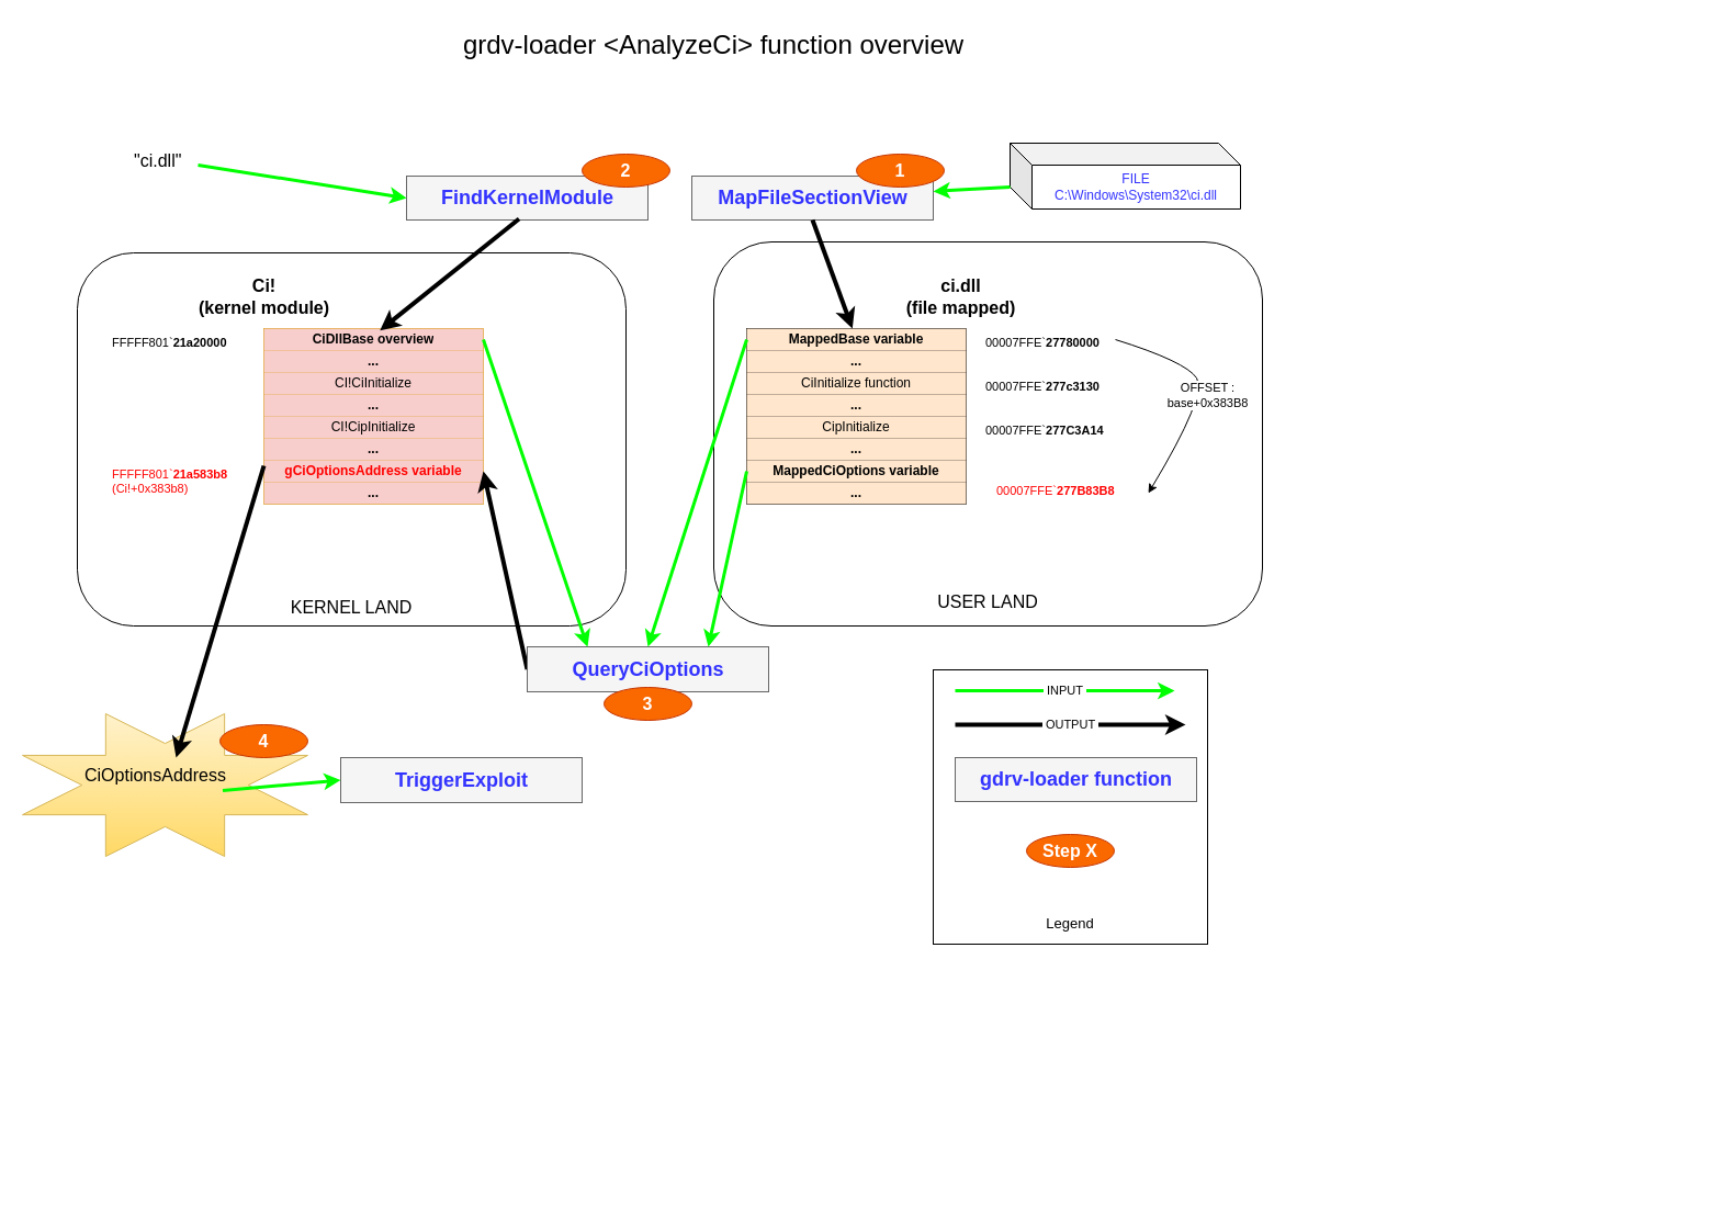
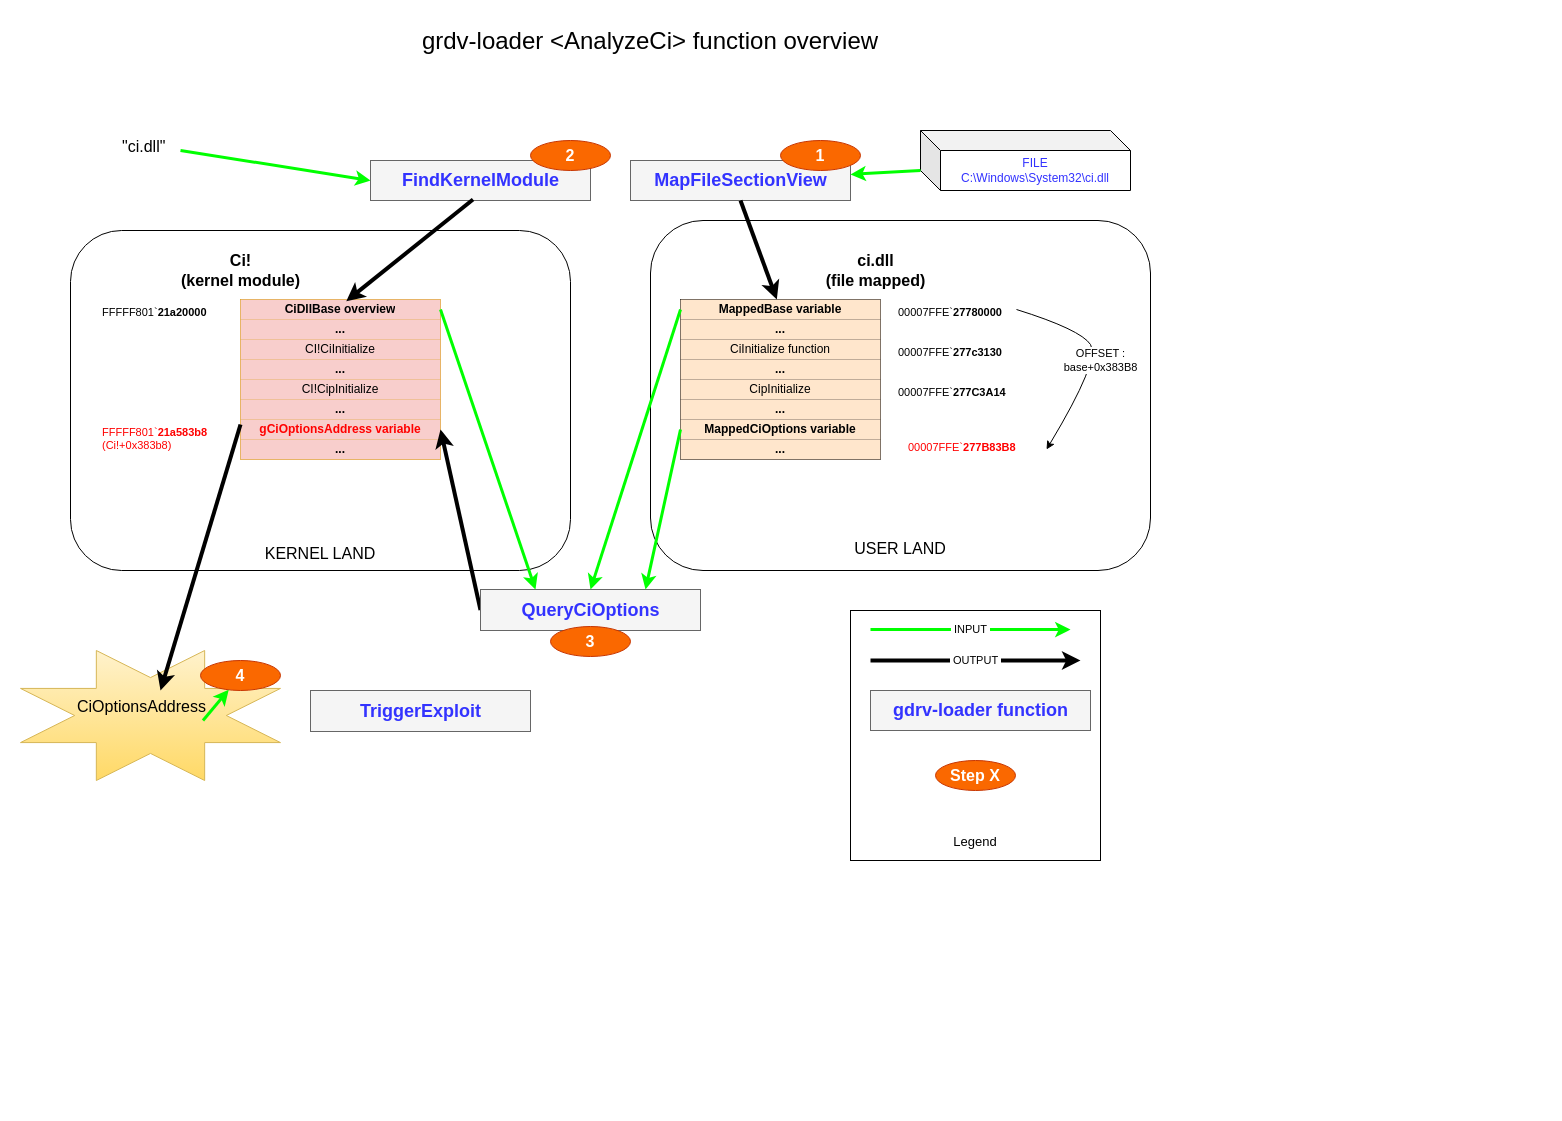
- <mxCell id="75" value="" style="endArrow=classic;html=1;exitX=0.75;exitY=1;exitDx=0;exitDy=0;horizontal=1;strokeWidth=3;entryX=0;entryY=0.5;entryDx=0;entryDy=0;strokeColor=#00FF00;" edge="1" parent="1" source="71" target="74"><mxGeometry relative="1" as="geometry"><mxPoint x="250" y="439" as="sourcePoint" /><mxPoint x="170" y="599" as="targetPoint" /></mxGeometry></mxCell>
+ <mxCell id="75" value="" style="endArrow=classic;html=1;exitX=0.75;exitY=1;exitDx=0;exitDy=0;horizontal=1;strokeWidth=3;strokeColor=#00FF00;" edge="1" parent="1" source="71" target="73"><mxGeometry relative="1" as="geometry"><mxPoint x="250" y="439" as="sourcePoint" /><mxPoint x="170" y="599" as="targetPoint" /></mxGeometry></mxCell>
